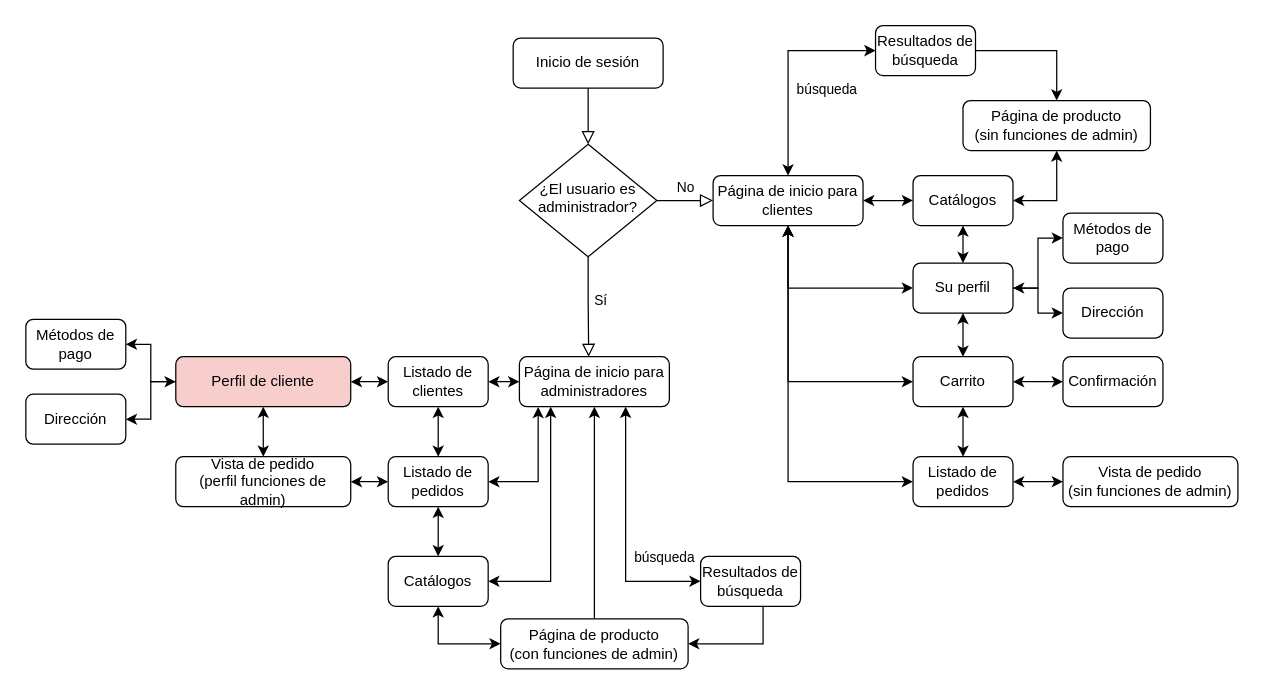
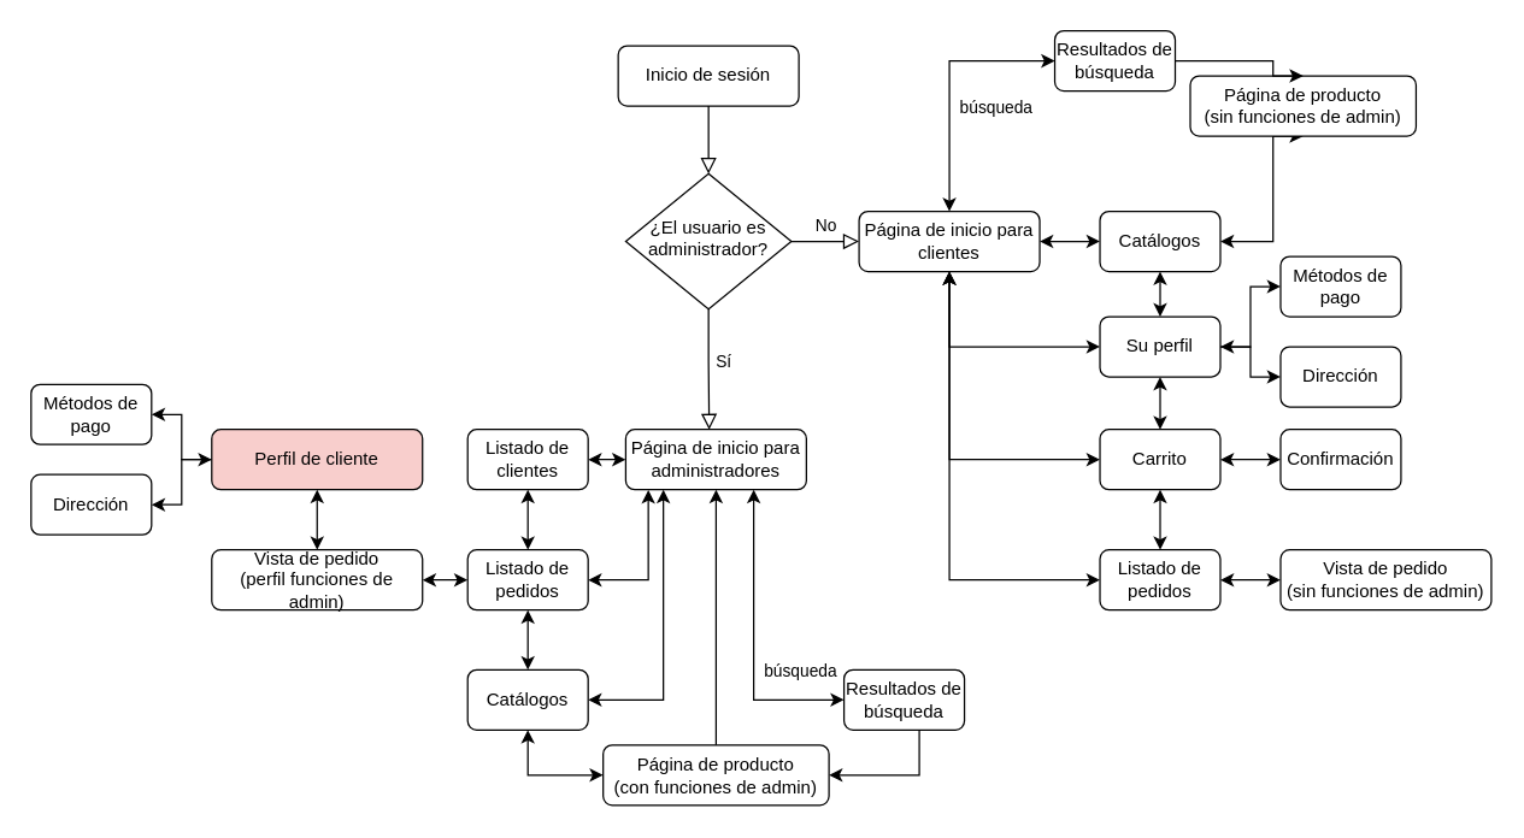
- <mxCell id="37" value="&lt;div&gt;Página de producto&lt;/div&gt;&lt;div&gt;(sin funciones de admin)&lt;br&gt;&lt;/div&gt;" style="rounded=1;whiteSpace=wrap;html=1;fontSize=12;glass=0;strokeWidth=1;shadow=0;" vertex="1" parent="1"><mxGeometry x="770" y="80" width="150" height="40" as="geometry" /></mxCell>
+ <mxCell id="37" value="&lt;div&gt;Página de producto&lt;/div&gt;&lt;div&gt;(sin funciones de admin)&lt;br&gt;&lt;/div&gt;" style="rounded=1;whiteSpace=wrap;html=1;fontSize=12;glass=0;strokeWidth=1;shadow=0;" vertex="1" parent="1"><mxGeometry x="790" y="50" width="150" height="40" as="geometry" /></mxCell>
- <mxCell id="23" style="edgeStyle=orthogonalEdgeStyle;rounded=0;orthogonalLoop=1;jettySize=auto;html=1;entryX=1;entryY=0.5;entryDx=0;entryDy=0;startArrow=classic;startFill=1;" edge="1" parent="1" source="25" target="33"><mxGeometry relative="1" as="geometry" /></mxCell>
